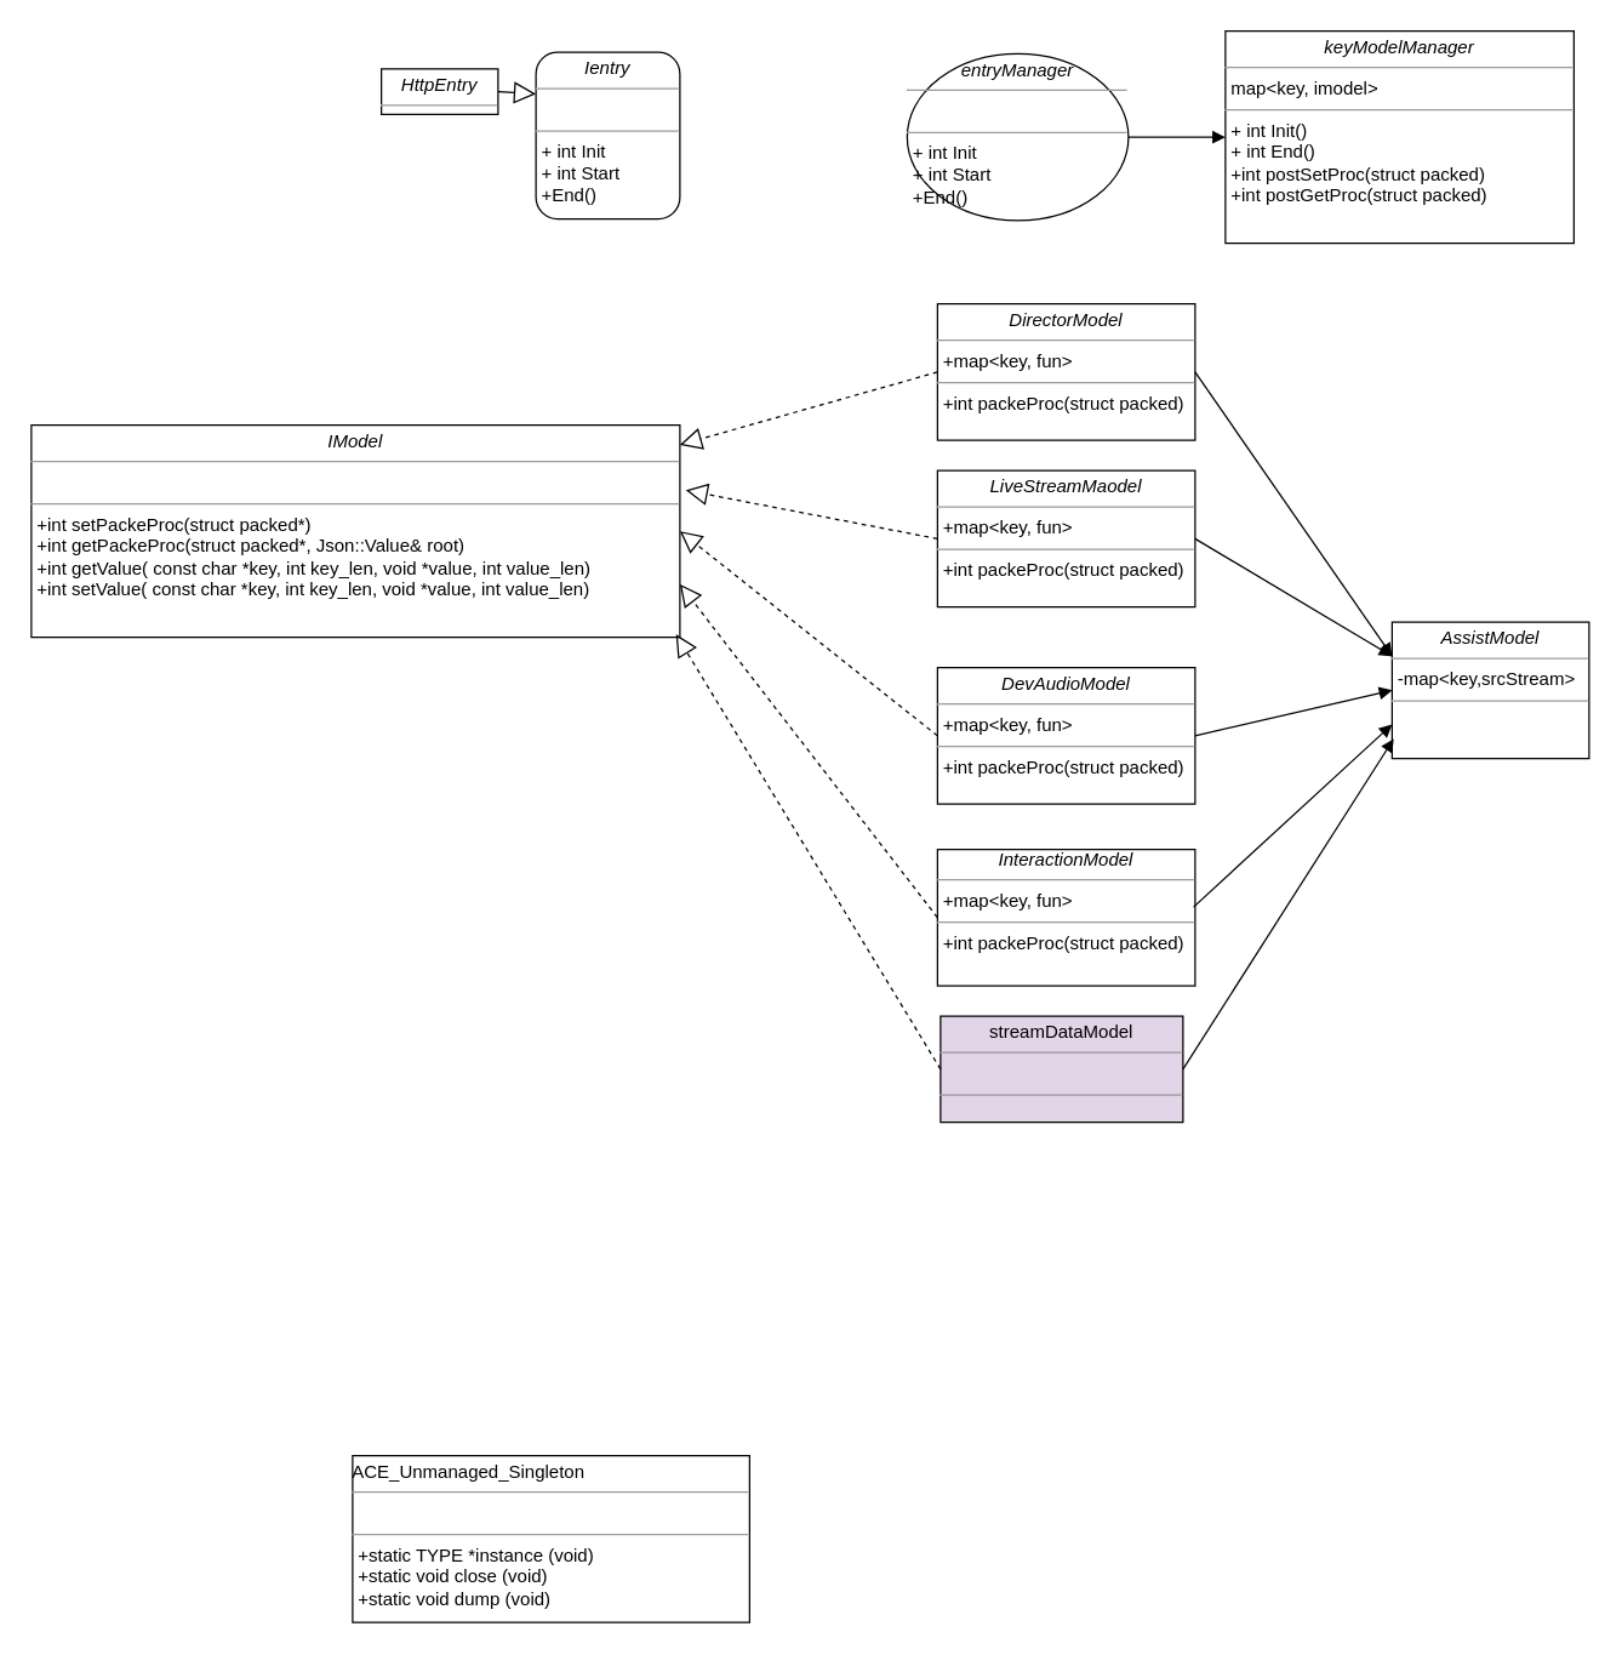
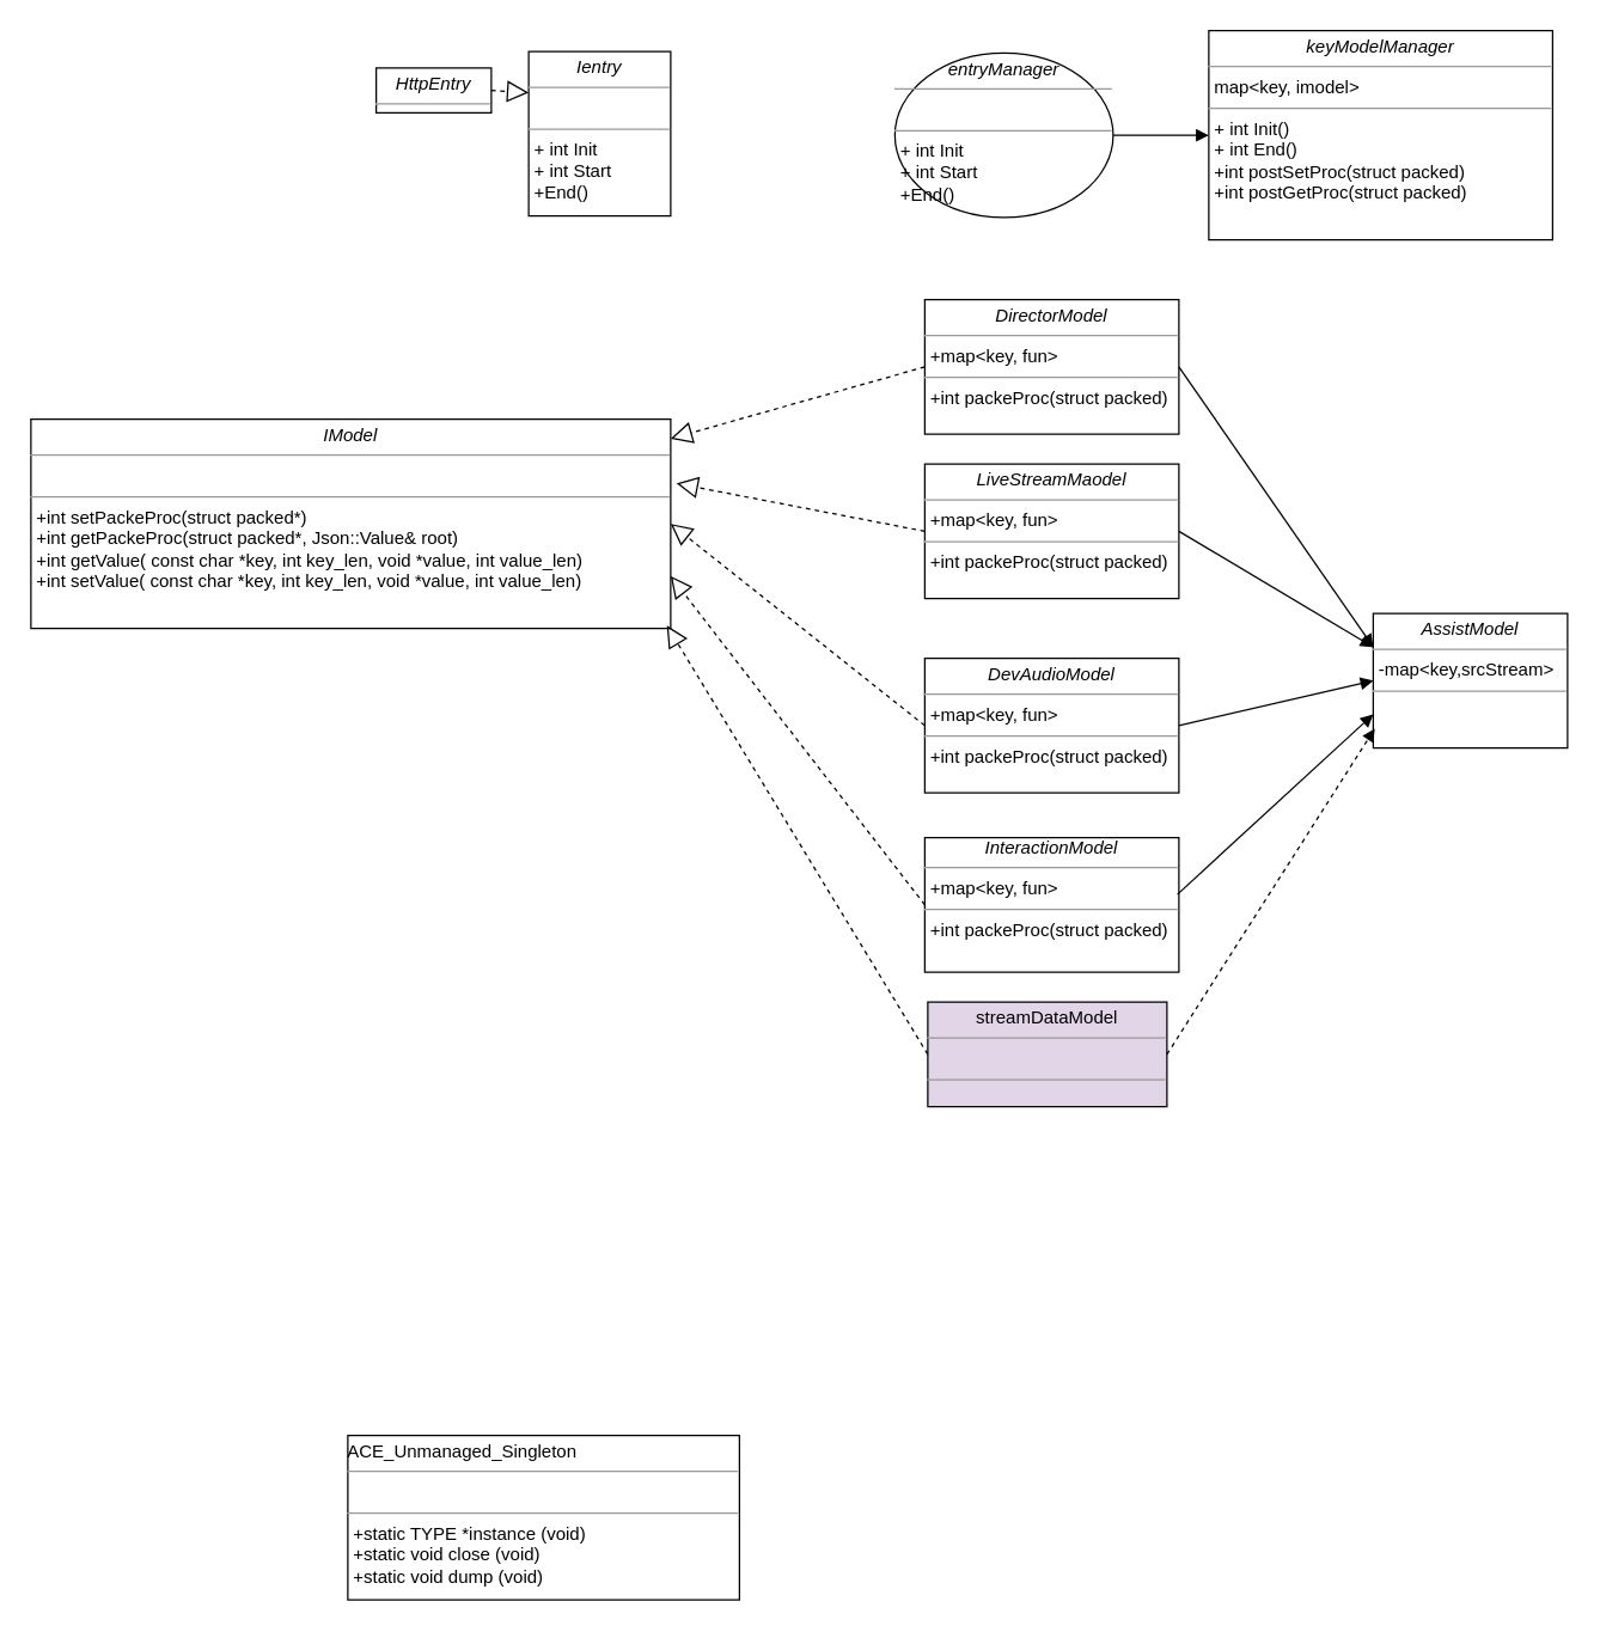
- <mxCell id="4" value="" style="endArrow=block;dashed=0;endFill=0;endSize=12;html=1;entryX=0;entryY=0.25;entryDx=0;entryDy=0;exitX=1;exitY=0.5;exitDx=0;exitDy=0;" parent="1" source="3" target="2" edge="1"><mxGeometry width="160" relative="1" as="geometry"><mxPoint x="291" y="175" as="sourcePoint" /><mxPoint x="451" y="175" as="targetPoint" /></mxGeometry></mxCell>
+ <mxCell id="4" value="" style="endArrow=block;dashed=1;endFill=0;endSize=12;html=1;entryX=0;entryY=0.25;entryDx=0;entryDy=0;exitX=1;exitY=0.5;exitDx=0;exitDy=0;" parent="1" source="3" target="2" edge="1"><mxGeometry width="160" relative="1" as="geometry"><mxPoint x="291" y="175" as="sourcePoint" /><mxPoint x="451" y="175" as="targetPoint" /></mxGeometry></mxCell>
- <mxCell id="2" value="&lt;p style=&quot;margin: 0px ; margin-top: 4px ; text-align: center&quot;&gt;&lt;i&gt;Ientry&lt;/i&gt;&lt;/p&gt;&lt;hr size=&quot;1&quot;&gt;&lt;p style=&quot;margin: 0px ; margin-left: 4px&quot;&gt;&lt;br&gt;&lt;/p&gt;&lt;hr size=&quot;1&quot;&gt;&lt;p style=&quot;margin: 0px ; margin-left: 4px&quot;&gt;+ int Init&lt;br&gt;+ int Start&lt;/p&gt;&lt;p style=&quot;margin: 0px ; margin-left: 4px&quot;&gt;+End()&lt;/p&gt;" style="verticalAlign=top;align=left;overflow=fill;fontSize=12;fontFamily=Helvetica;html=1;shadow=0;comic=0;labelBackgroundColor=none;strokeColor=#000000;strokeWidth=1;fillColor=#ffffff;rounded=1;" parent="1" vertex="1"><mxGeometry x="353" y="34" width="95" height="110" as="geometry" /></mxCell>
+ <mxCell id="2" value="&lt;p style=&quot;margin: 0px ; margin-top: 4px ; text-align: center&quot;&gt;&lt;i&gt;Ientry&lt;/i&gt;&lt;/p&gt;&lt;hr size=&quot;1&quot;&gt;&lt;p style=&quot;margin: 0px ; margin-left: 4px&quot;&gt;&lt;br&gt;&lt;/p&gt;&lt;hr size=&quot;1&quot;&gt;&lt;p style=&quot;margin: 0px ; margin-left: 4px&quot;&gt;+ int Init&lt;br&gt;+ int Start&lt;/p&gt;&lt;p style=&quot;margin: 0px ; margin-left: 4px&quot;&gt;+End()&lt;/p&gt;" style="verticalAlign=top;align=left;overflow=fill;fontSize=12;fontFamily=Helvetica;html=1;rounded=0;shadow=0;comic=0;labelBackgroundColor=none;strokeColor=#000000;strokeWidth=1;fillColor=#ffffff;" parent="1" vertex="1"><mxGeometry x="353" y="34" width="95" height="110" as="geometry" /></mxCell>
- <mxCell id="22" value="" style="html=1;verticalAlign=bottom;endArrow=block;entryX=0.008;entryY=0.856;entryDx=0;entryDy=0;entryPerimeter=0;exitX=1;exitY=0.5;exitDx=0;exitDy=0;" parent="1" source="7" target="15" edge="1"><mxGeometry width="80" relative="1" as="geometry"><mxPoint x="938" y="600" as="sourcePoint" /><mxPoint x="858" y="640" as="targetPoint" /><Array as="points" /></mxGeometry></mxCell>
+ <mxCell id="22" value="" style="html=1;verticalAlign=bottom;endArrow=block;entryX=0.008;entryY=0.856;entryDx=0;entryDy=0;entryPerimeter=0;exitX=1;exitY=0.5;exitDx=0;exitDy=0;dashed=1;" parent="1" source="7" target="15" edge="1"><mxGeometry width="80" relative="1" as="geometry"><mxPoint x="938" y="600" as="sourcePoint" /><mxPoint x="858" y="640" as="targetPoint" /><Array as="points" /></mxGeometry></mxCell>
